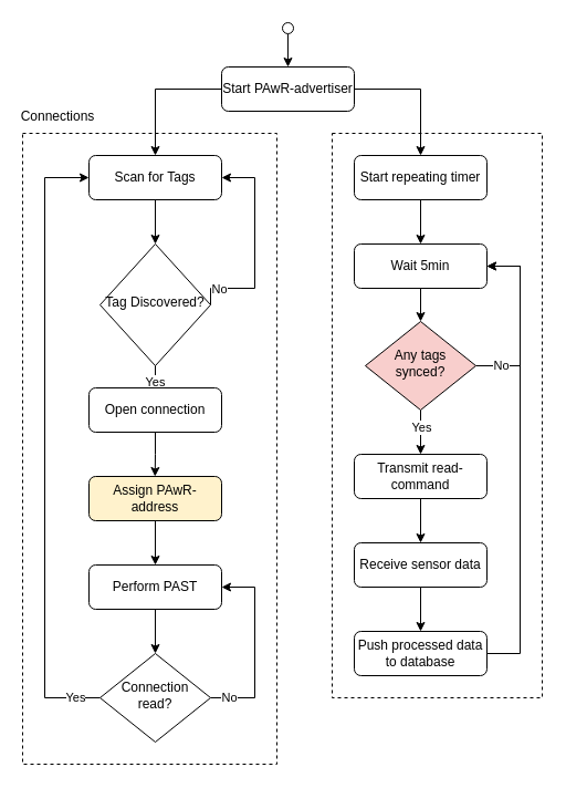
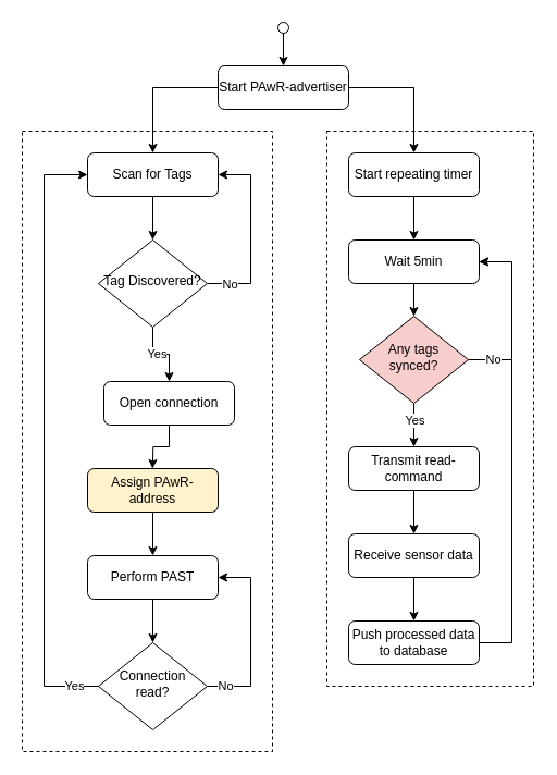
- <mxCell id="37" value="Connections" style="text;html=1;align=center;verticalAlign=middle;whiteSpace=wrap;rounded=0;" parent="1" vertex="1"><mxGeometry x="22" y="90" width="60" height="30" as="geometry" /></mxCell>
- <mxCell id="10" value="Tag Discovered?" style="rhombus;whiteSpace=wrap;html=1;shadow=0;fontFamily=Helvetica;fontSize=12;align=center;strokeWidth=1;spacing=6;spacingTop=-4;" parent="1" vertex="1"><mxGeometry x="90" y="220" width="100" height="110" as="geometry" /></mxCell>
+ <mxCell id="10" value="Tag Discovered?" style="rhombus;whiteSpace=wrap;html=1;shadow=0;fontFamily=Helvetica;fontSize=12;align=center;strokeWidth=1;spacing=6;spacingTop=-4;" parent="1" vertex="1"><mxGeometry x="90" y="220" width="100" height="80" as="geometry" /></mxCell>
- <mxCell id="12" value="Open connection" style="rounded=1;whiteSpace=wrap;html=1;fontSize=12;glass=0;strokeWidth=1;shadow=0;" parent="1" vertex="1"><mxGeometry x="80" y="350" width="120" height="40" as="geometry" /></mxCell>
+ <mxCell id="12" value="Open connection" style="rounded=1;whiteSpace=wrap;html=1;fontSize=12;glass=0;strokeWidth=1;shadow=0;" parent="1" vertex="1"><mxGeometry x="95" y="350" width="120" height="40" as="geometry" /></mxCell>
